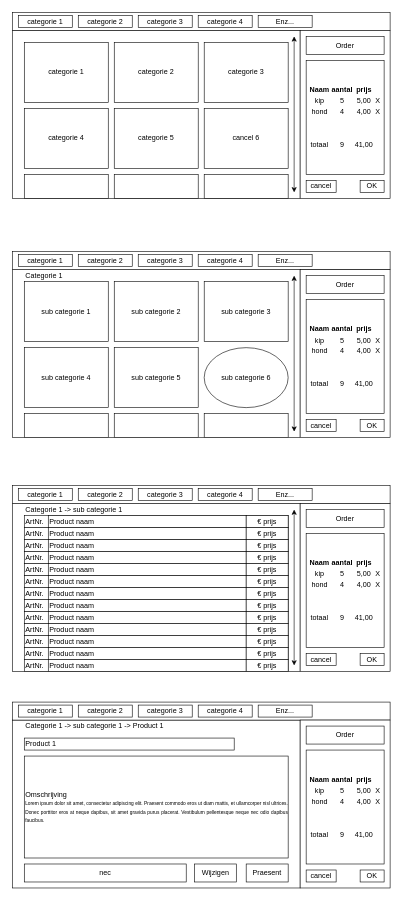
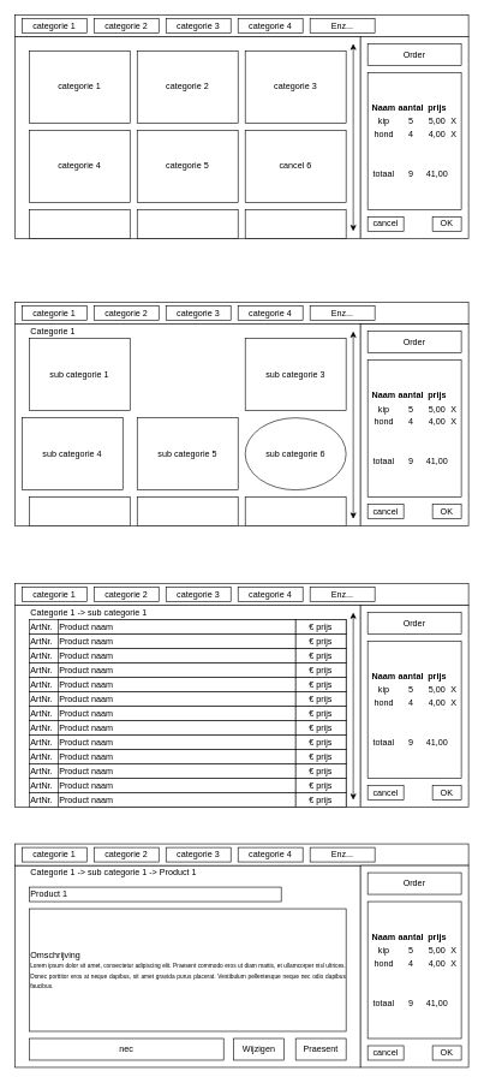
- <mxCell id="33" value="sub categorie&amp;nbsp;2" style="rounded=0;whiteSpace=wrap;html=1;" parent="1" vertex="1"><mxGeometry x="190" y="469" width="140" height="100" as="geometry" /></mxCell>
- <mxCell id="37" value="sub categorie&amp;nbsp;4" style="rounded=0;whiteSpace=wrap;html=1;" parent="1" vertex="1"><mxGeometry x="40" y="579" width="140" height="100" as="geometry" /></mxCell>
+ <mxCell id="37" value="sub categorie&amp;nbsp;4" style="rounded=0;whiteSpace=wrap;html=1;" parent="1" vertex="1"><mxGeometry x="30" y="579" width="140" height="100" as="geometry" /></mxCell>
